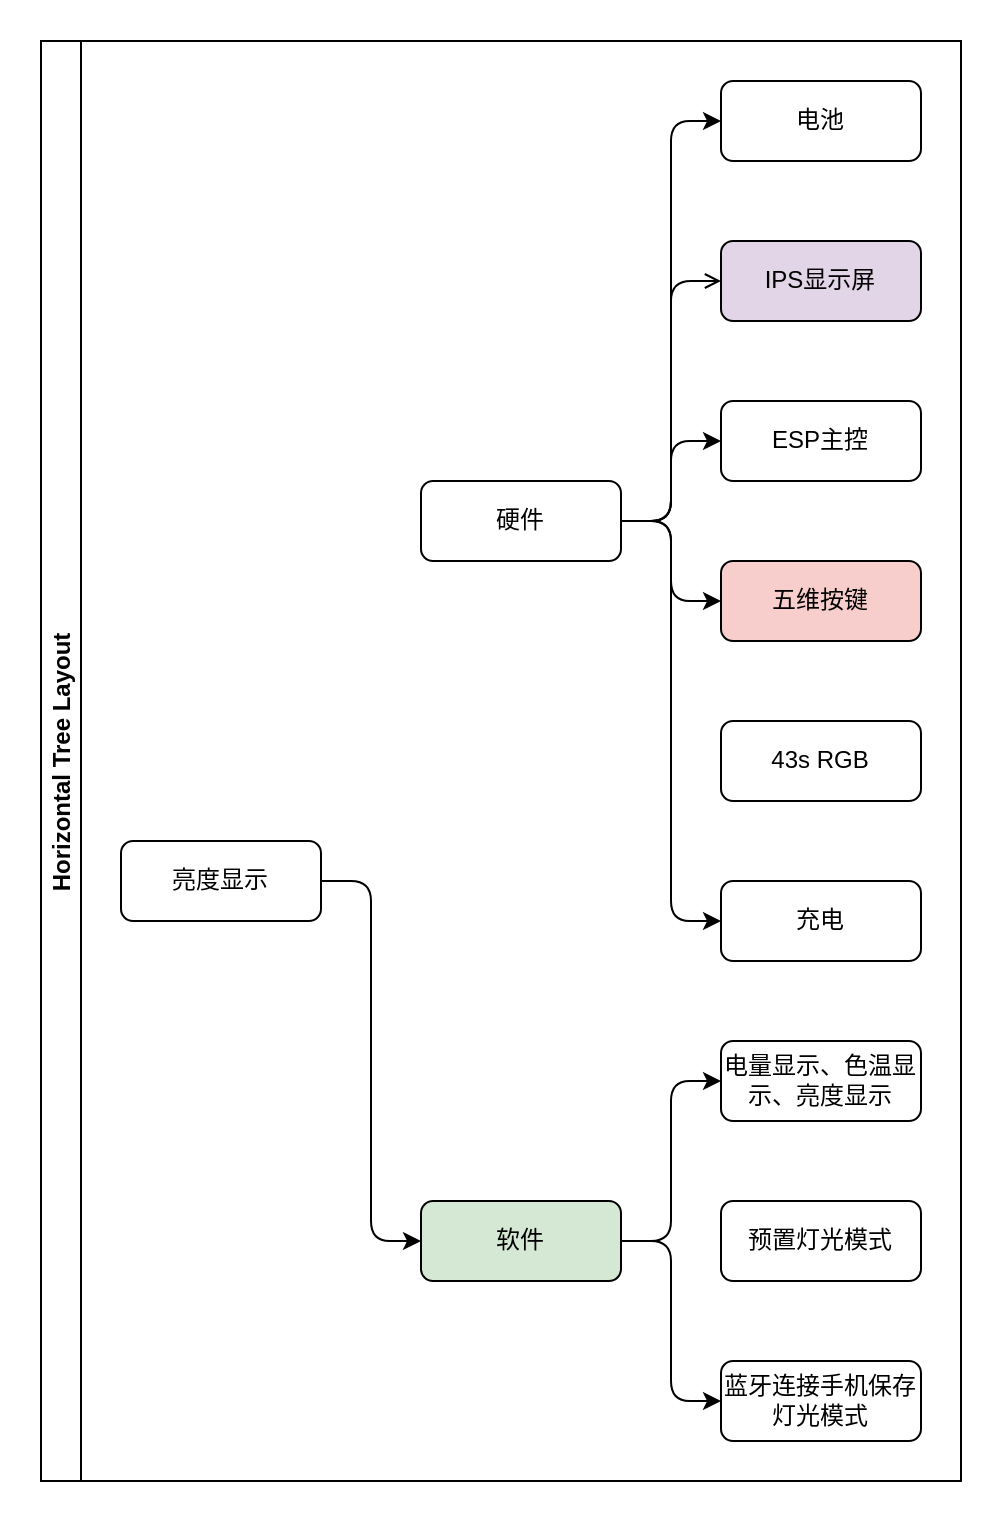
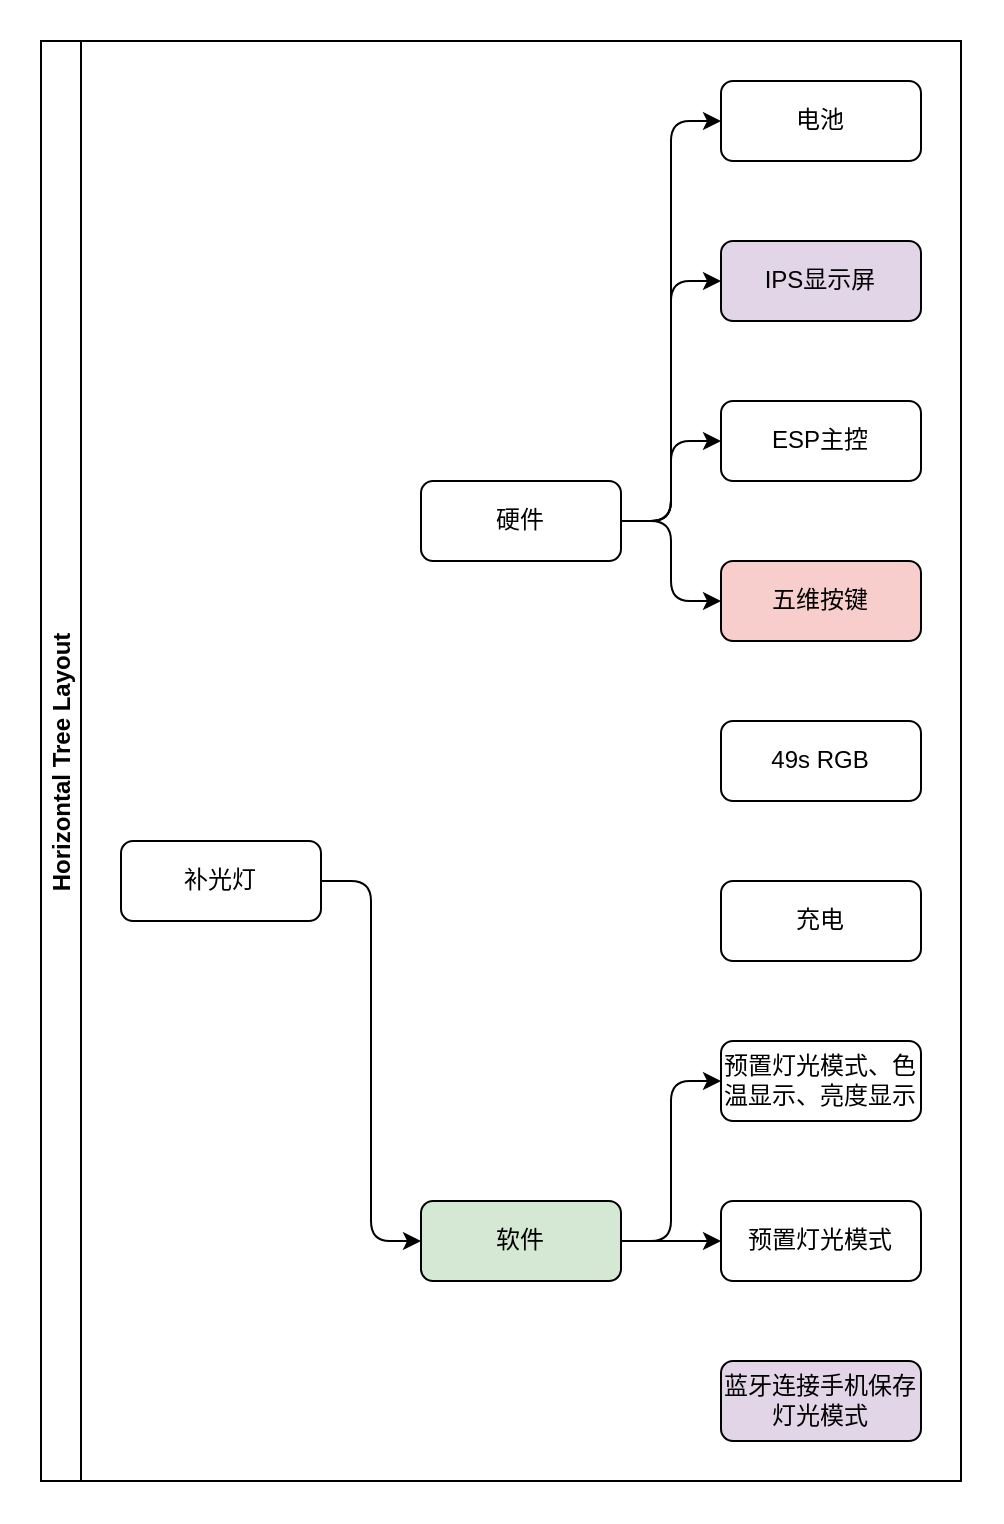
- <mxCell id="7" value="" style="edgeStyle=elbowEdgeStyle;elbow=horizontal;html=1;rounded=1;curved=0;sourcePerimeterSpacing=0;targetPerimeterSpacing=0;startSize=6;endSize=6;endArrow=open;" edge="1" target="8" source="4" parent="2"><mxGeometry relative="1" as="geometry"><mxPoint x="450" y="-190" as="sourcePoint" /></mxGeometry></mxCell>
+ <mxCell id="7" value="" style="edgeStyle=elbowEdgeStyle;elbow=horizontal;html=1;rounded=1;curved=0;sourcePerimeterSpacing=0;targetPerimeterSpacing=0;startSize=6;endSize=6;" edge="1" target="8" source="4" parent="2"><mxGeometry relative="1" as="geometry"><mxPoint x="450" y="-190" as="sourcePoint" /></mxGeometry></mxCell>
- <mxCell id="13" value="43s RGB" style="whiteSpace=wrap;html=1;rounded=1;" vertex="1" parent="2"><mxGeometry x="340" y="340" width="100" height="40" as="geometry" /></mxCell>
+ <mxCell id="13" value="49s RGB" style="whiteSpace=wrap;html=1;rounded=1;" vertex="1" parent="2"><mxGeometry x="340" y="340" width="100" height="40" as="geometry" /></mxCell>
- <mxCell id="14" value="" style="edgeStyle=elbowEdgeStyle;elbow=horizontal;html=1;rounded=1;curved=0;sourcePerimeterSpacing=0;targetPerimeterSpacing=0;startSize=6;endSize=6;" edge="1" target="15" source="4" parent="2"><mxGeometry relative="1" as="geometry"><mxPoint x="620" y="520" as="sourcePoint" /></mxGeometry></mxCell>
- <mxCell id="3" value="亮度显示" style="whiteSpace=wrap;html=1;rounded=1;" vertex="1" parent="2"><mxGeometry x="40" y="400" width="100" height="40" as="geometry" /></mxCell>
+ <mxCell id="3" value="补光灯" style="whiteSpace=wrap;html=1;rounded=1;" vertex="1" parent="2"><mxGeometry x="40" y="400" width="100" height="40" as="geometry" /></mxCell>
- <mxCell id="19" value="电量显示、色温显示、亮度显示" style="whiteSpace=wrap;html=1;rounded=1;" vertex="1" parent="2"><mxGeometry x="340" y="500" width="100" height="40" as="geometry" /></mxCell>
+ <mxCell id="19" value="预置灯光模式、色温显示、亮度显示" style="whiteSpace=wrap;html=1;rounded=1;" vertex="1" parent="2"><mxGeometry x="340" y="500" width="100" height="40" as="geometry" /></mxCell>
+ <mxCell id="20" value="" style="edgeStyle=elbowEdgeStyle;elbow=horizontal;html=1;rounded=1;curved=0;sourcePerimeterSpacing=0;targetPerimeterSpacing=0;startSize=6;endSize=6;" edge="1" target="21" source="16" parent="2"><mxGeometry relative="1" as="geometry"><mxPoint x="600" y="1200" as="sourcePoint" /></mxGeometry></mxCell>
- <mxCell id="22" value="" style="edgeStyle=elbowEdgeStyle;elbow=horizontal;html=1;rounded=1;curved=0;sourcePerimeterSpacing=0;targetPerimeterSpacing=0;startSize=6;endSize=6;" edge="1" target="23" source="16" parent="2"><mxGeometry relative="1" as="geometry"><mxPoint x="600" y="1200" as="sourcePoint" /></mxGeometry></mxCell>
- <mxCell id="23" value="蓝牙连接手机保存灯光模式" style="whiteSpace=wrap;html=1;rounded=1;" vertex="1" parent="2"><mxGeometry x="340" y="660" width="100" height="40" as="geometry" /></mxCell>
+ <mxCell id="23" value="蓝牙连接手机保存灯光模式" style="whiteSpace=wrap;html=1;rounded=1;fillColor=#e1d5e7;" vertex="1" parent="2"><mxGeometry x="340" y="660" width="100" height="40" as="geometry" /></mxCell>
